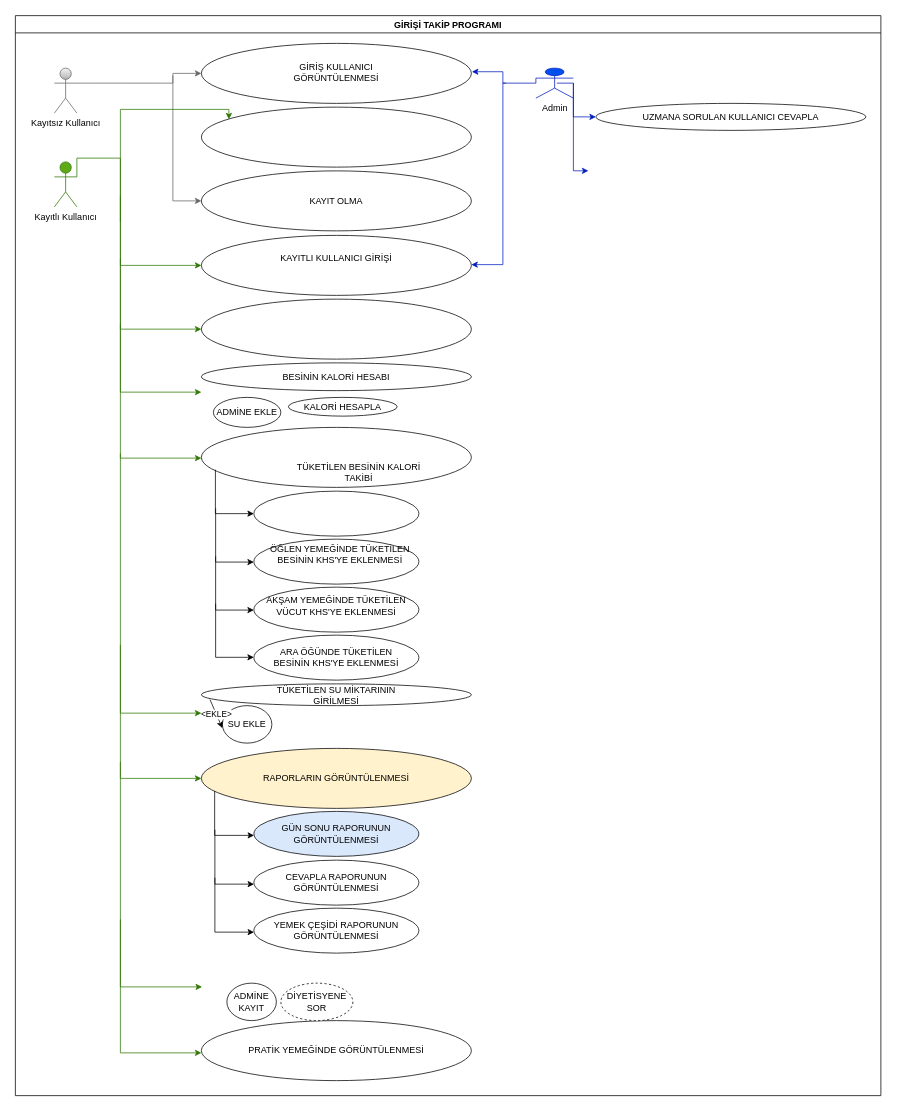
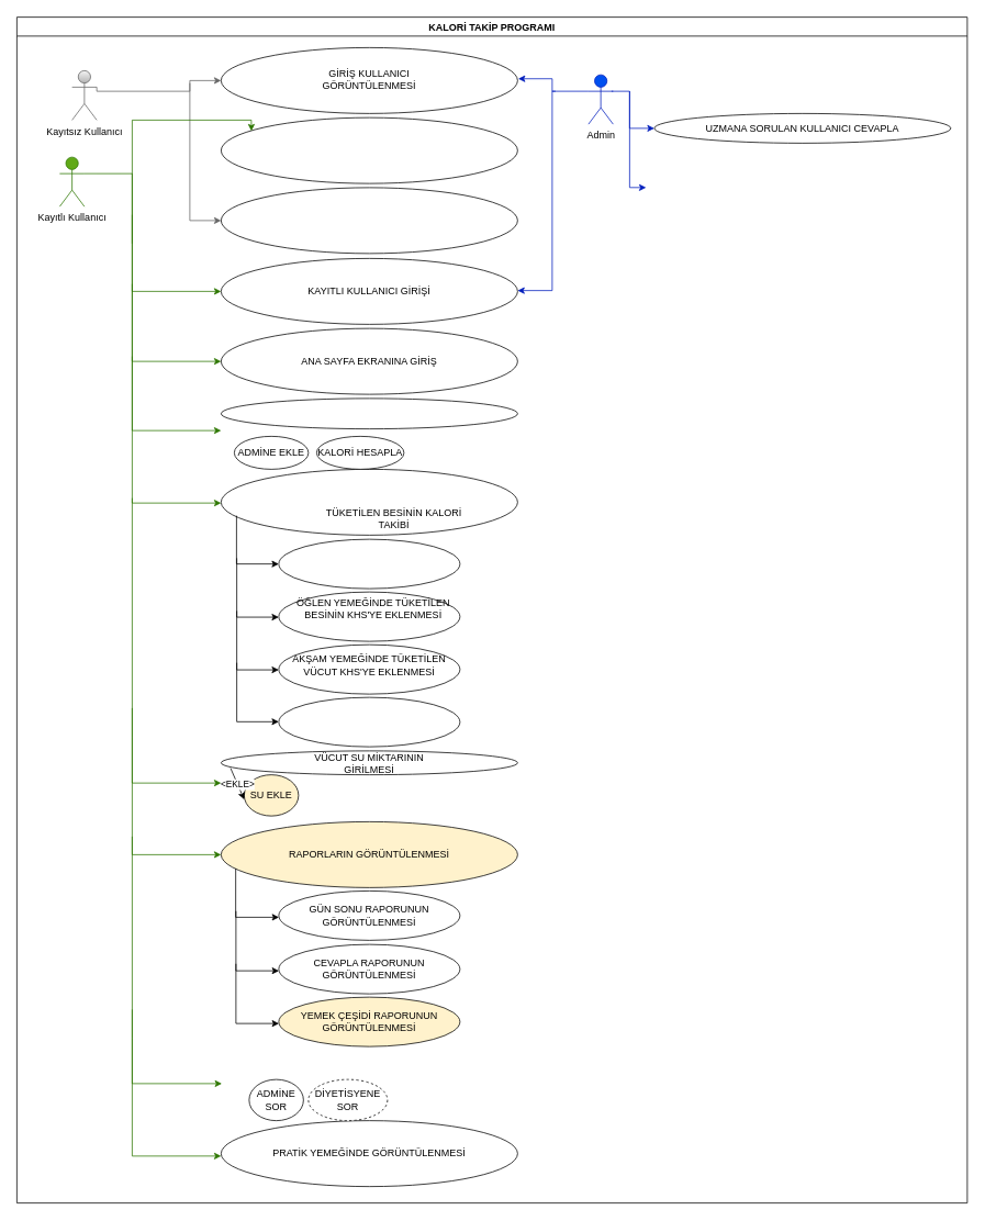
- <mxCell id="4" value="GİRİŞİ TAKİP PROGRAMI" style="swimlane;" parent="1" vertex="1"><mxGeometry x="20" y="20" width="1154" height="1440" as="geometry"><mxRectangle x="160" y="15" width="190" height="23" as="alternateBounds" /></mxGeometry></mxCell>
+ <mxCell id="4" value="KALORİ TAKİP PROGRAMI" style="swimlane;" parent="1" vertex="1"><mxGeometry x="20" y="20" width="1154" height="1440" as="geometry"><mxRectangle x="160" y="15" width="190" height="23" as="alternateBounds" /></mxGeometry></mxCell>
- <mxCell id="49" value="Admin" style="shape=umlActor;verticalLabelPosition=bottom;verticalAlign=top;html=1;outlineConnect=0;fillColor=#0050ef;strokeColor=#001DBC;fontColor=#000000;" parent="4" vertex="1"><mxGeometry x="694" y="70" width="50" height="40" as="geometry" /></mxCell>
+ <mxCell id="49" value="Admin" style="shape=umlActor;verticalLabelPosition=bottom;verticalAlign=top;html=1;outlineConnect=0;fillColor=#0050ef;strokeColor=#001DBC;fontColor=#000000;" parent="4" vertex="1"><mxGeometry x="694" y="70" width="30" height="60" as="geometry" /></mxCell>
- <mxCell id="3" value="Kayıtsız Kullanıcı" style="shape=umlActor;verticalLabelPosition=bottom;verticalAlign=top;html=1;outlineConnect=0;gradientColor=#b3b3b3;fillColor=#f5f5f5;strokeColor=#666666;" parent="1" vertex="1"><mxGeometry x="72" y="90" width="30" height="60" as="geometry" /></mxCell>
+ <mxCell id="3" value="Kayıtsız Kullanıcı" style="shape=umlActor;verticalLabelPosition=bottom;verticalAlign=top;html=1;outlineConnect=0;gradientColor=#b3b3b3;fillColor=#f5f5f5;strokeColor=#666666;" parent="1" vertex="1"><mxGeometry x="87" y="85" width="30" height="60" as="geometry" /></mxCell>
- <mxCell id="2" value="Kayıtlı Kullanıcı" style="shape=umlActor;verticalLabelPosition=bottom;verticalAlign=top;html=1;outlineConnect=0;fillColor=#60a917;strokeColor=#2D7600;fontColor=#000000;" parent="1" vertex="1"><mxGeometry x="72" y="215" width="30" height="60" as="geometry" /></mxCell>
+ <mxCell id="2" value="Kayıtlı Kullanıcı" style="shape=umlActor;verticalLabelPosition=bottom;verticalAlign=top;html=1;outlineConnect=0;fillColor=#60a917;strokeColor=#2D7600;fontColor=#000000;" parent="1" vertex="1"><mxGeometry x="72" y="190" width="30" height="60" as="geometry" /></mxCell>
- <mxCell id="12" value="KAYIT OLMA" style="text;html=1;strokeColor=none;fillColor=none;align=center;verticalAlign=middle;whiteSpace=wrap;rounded=0;" parent="4" vertex="1"><mxGeometry x="333" y="232" width="190" height="30" as="geometry" /></mxCell>
- <mxCell id="16" value="KAYITLI KULLANICI GİRİŞİ" style="text;html=1;strokeColor=none;fillColor=none;align=center;verticalAlign=middle;whiteSpace=wrap;rounded=0;" parent="4" vertex="1"><mxGeometry x="333" y="308" width="190" height="30" as="geometry" /></mxCell>
+ <mxCell id="16" value="KAYITLI KULLANICI GİRİŞİ" style="text;html=1;strokeColor=none;fillColor=none;align=center;verticalAlign=middle;whiteSpace=wrap;rounded=0;" parent="4" vertex="1"><mxGeometry x="333" y="318" width="190" height="30" as="geometry" /></mxCell>
+ <mxCell id="14" value="ANA SAYFA EKRANINA GİRİŞ" style="text;html=1;strokeColor=none;fillColor=none;align=center;verticalAlign=middle;whiteSpace=wrap;rounded=0;" parent="4" vertex="1"><mxGeometry x="333" y="403" width="190" height="30" as="geometry" /></mxCell>
- <mxCell id="18" value="BESİNİN KALORİ HESABI" style="text;html=1;strokeColor=none;fillColor=none;align=center;verticalAlign=middle;whiteSpace=wrap;rounded=0;" parent="4" vertex="1"><mxGeometry x="333" y="466.5" width="190" height="30" as="geometry" /></mxCell>
- <mxCell id="52" value="KALORİ HESAPLA" style="ellipse;whiteSpace=wrap;html=1;" vertex="1" parent="4"><mxGeometry x="364" y="509" width="145" height="25" as="geometry" /></mxCell>
+ <mxCell id="52" value="KALORİ HESAPLA" style="ellipse;whiteSpace=wrap;html=1;" vertex="1" parent="4"><mxGeometry x="364" y="509" width="106" height="40" as="geometry" /></mxCell>
- <mxCell id="23" value="ARA ÖĞÜNDE TÜKETİLEN BESİNİN KHS'YE EKLENMESİ" style="text;html=1;strokeColor=none;fillColor=none;align=center;verticalAlign=middle;whiteSpace=wrap;rounded=0;" parent="4" vertex="1"><mxGeometry x="333" y="841" width="190" height="30" as="geometry" /></mxCell>
- <mxCell id="30" value="TÜKETİLEN SU MİKTARININ GİRİLMESİ" style="text;html=1;strokeColor=none;fillColor=none;align=center;verticalAlign=middle;whiteSpace=wrap;rounded=0;" parent="4" vertex="1"><mxGeometry x="333" y="891" width="190" height="30" as="geometry" /></mxCell>
+ <mxCell id="30" value="VÜCUT SU MİKTARININ GİRİLMESİ" style="text;html=1;strokeColor=none;fillColor=none;align=center;verticalAlign=middle;whiteSpace=wrap;rounded=0;" parent="4" vertex="1"><mxGeometry x="333" y="891" width="190" height="30" as="geometry" /></mxCell>
- <mxCell id="53" value="SU EKLE" style="ellipse;whiteSpace=wrap;html=1;" vertex="1" parent="4"><mxGeometry x="276" y="920" width="66" height="50" as="geometry" /></mxCell>
+ <mxCell id="53" value="SU EKLE" style="ellipse;whiteSpace=wrap;html=1;fillColor=#fff2cc;" vertex="1" parent="4"><mxGeometry x="276" y="920" width="66" height="50" as="geometry" /></mxCell>
- <mxCell id="32" value="GÜN SONU RAPORUNUN GÖRÜNTÜLENMESİ" style="ellipse;whiteSpace=wrap;html=1;fillColor=#dae8fc;" parent="4" vertex="1"><mxGeometry x="318" y="1061" width="220" height="60" as="geometry" /></mxCell>
+ <mxCell id="32" value="GÜN SONU RAPORUNUN GÖRÜNTÜLENMESİ" style="ellipse;whiteSpace=wrap;html=1;" parent="4" vertex="1"><mxGeometry x="318" y="1061" width="220" height="60" as="geometry" /></mxCell>
- <mxCell id="34" value="YEMEK ÇEŞİDİ RAPORUNUN GÖRÜNTÜLENMESİ" style="ellipse;whiteSpace=wrap;html=1;" parent="4" vertex="1"><mxGeometry x="318" y="1190" width="220" height="60" as="geometry" /></mxCell>
+ <mxCell id="34" value="YEMEK ÇEŞİDİ RAPORUNUN GÖRÜNTÜLENMESİ" style="ellipse;whiteSpace=wrap;html=1;fillColor=#fff2cc;" parent="4" vertex="1"><mxGeometry x="318" y="1190" width="220" height="60" as="geometry" /></mxCell>
- <mxCell id="54" value="ADMİNE KAYIT" style="ellipse;whiteSpace=wrap;html=1;" vertex="1" parent="4"><mxGeometry x="282" y="1290" width="66" height="50" as="geometry" /></mxCell>
+ <mxCell id="54" value="ADMİNE SOR" style="ellipse;whiteSpace=wrap;html=1;" vertex="1" parent="4"><mxGeometry x="282" y="1290" width="66" height="50" as="geometry" /></mxCell>
